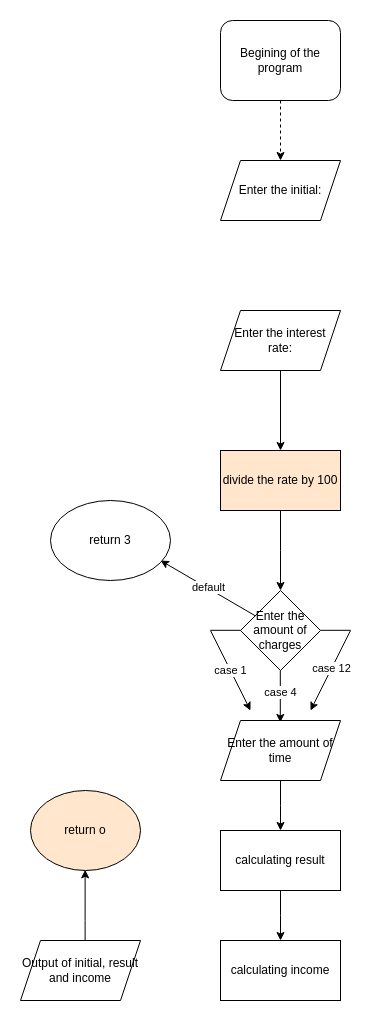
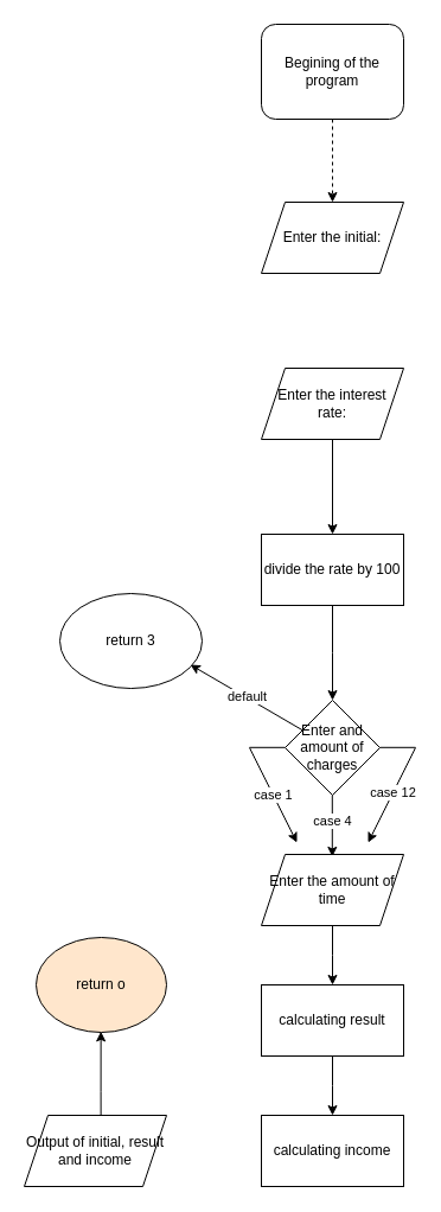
- <mxCell id="4" value="Enter the initial:" style="shape=parallelogram;perimeter=parallelogramPerimeter;whiteSpace=wrap;html=1;fixedSize=1;" vertex="1" parent="1"><mxGeometry x="220" y="160" width="120" height="60" as="geometry" /></mxCell>
+ <mxCell id="4" value="Enter the initial:" style="shape=parallelogram;perimeter=parallelogramPerimeter;whiteSpace=wrap;html=1;fixedSize=1;" vertex="1" parent="1"><mxGeometry x="220" y="170" width="120" height="60" as="geometry" /></mxCell>
- <mxCell id="8" value="divide the rate by 100" style="whiteSpace=wrap;html=1;fillColor=#ffe6cc;" vertex="1" parent="1"><mxGeometry x="220" y="450" width="120" height="60" as="geometry" /></mxCell>
+ <mxCell id="8" value="divide the rate by 100" style="whiteSpace=wrap;html=1;" vertex="1" parent="1"><mxGeometry x="220" y="450" width="120" height="60" as="geometry" /></mxCell>
- <mxCell id="9" value="Enter the amount of charges" style="rhombus;whiteSpace=wrap;html=1;" vertex="1" parent="1"><mxGeometry x="240" y="590" width="80" height="80" as="geometry" /></mxCell>
+ <mxCell id="9" value="Enter and amount of charges" style="rhombus;whiteSpace=wrap;html=1;" vertex="1" parent="1"><mxGeometry x="240" y="590" width="80" height="80" as="geometry" /></mxCell>
